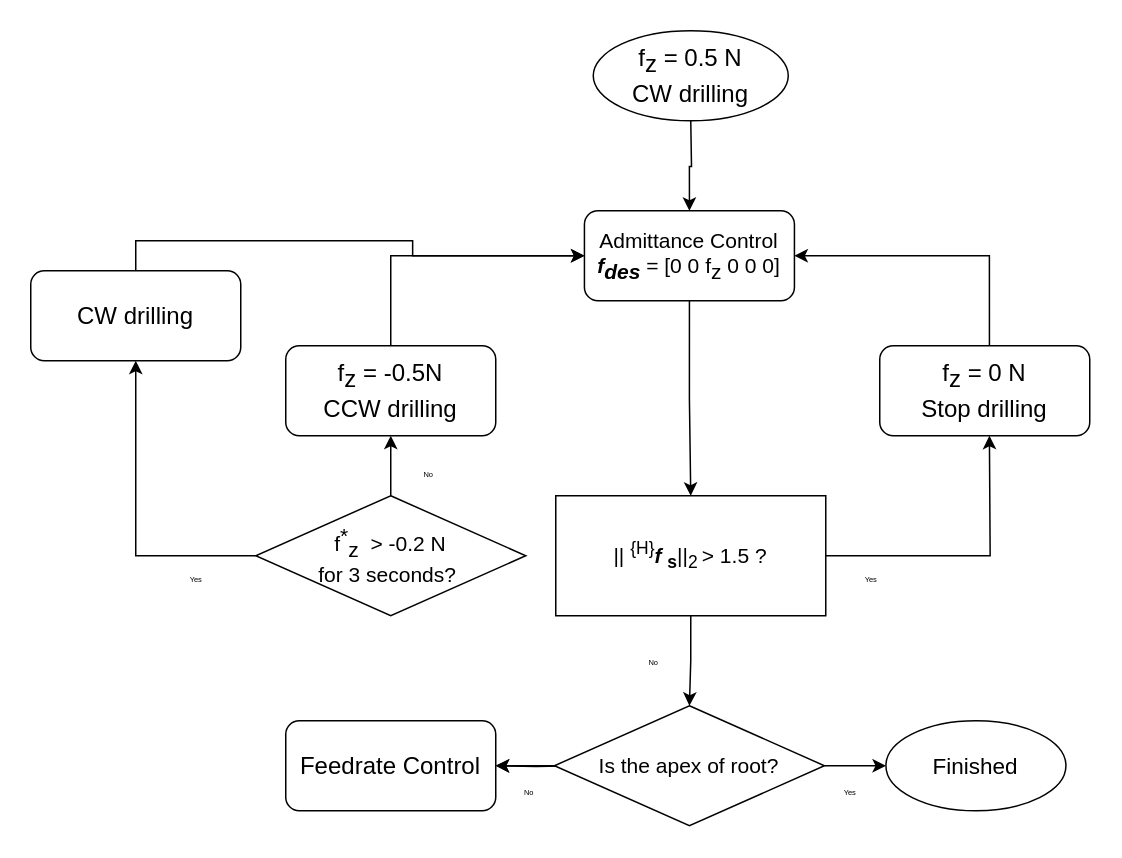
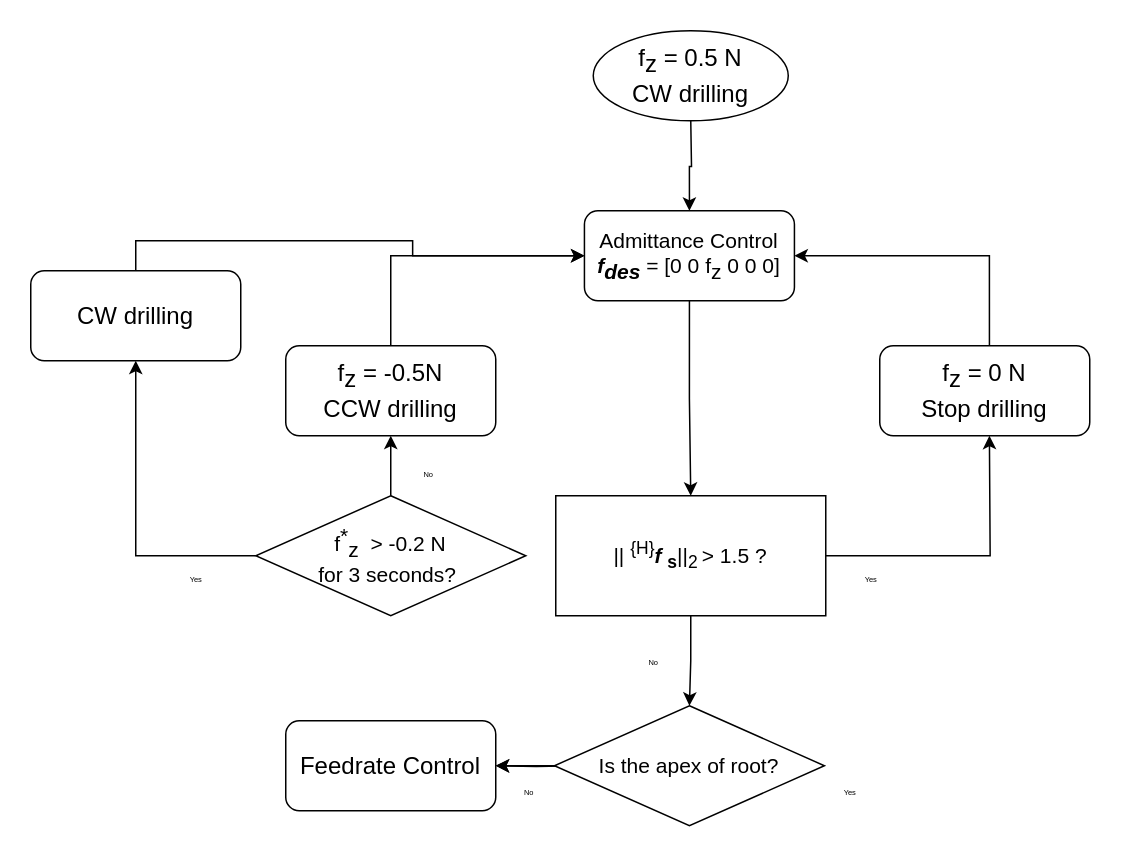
- <mxCell id="12" style="edgeStyle=orthogonalEdgeStyle;rounded=0;orthogonalLoop=1;jettySize=auto;html=1;exitX=1;exitY=0.5;exitDx=0;exitDy=0;" parent="1" source="29" target="14" edge="1"><mxGeometry relative="1" as="geometry"><mxPoint x="534.25" y="510" as="sourcePoint" /><Array as="points" /></mxGeometry></mxCell>
- <mxCell id="14" value="&lt;span style=&quot;font-size: 15px;&quot;&gt;Finished&lt;/span&gt;" style="ellipse;whiteSpace=wrap;html=1;fontSize=15;" parent="1" vertex="1"><mxGeometry x="590.12" y="480" width="120" height="60" as="geometry" /></mxCell>
